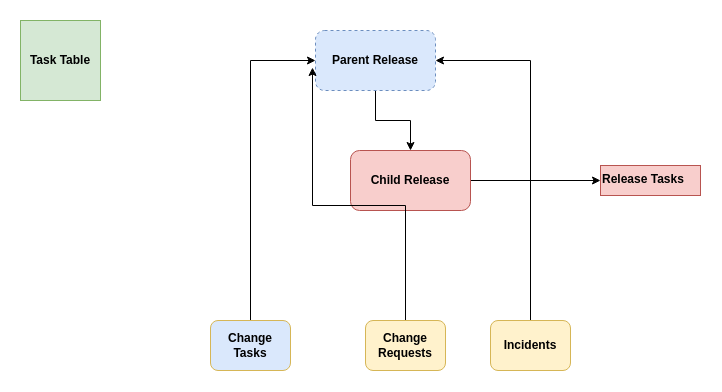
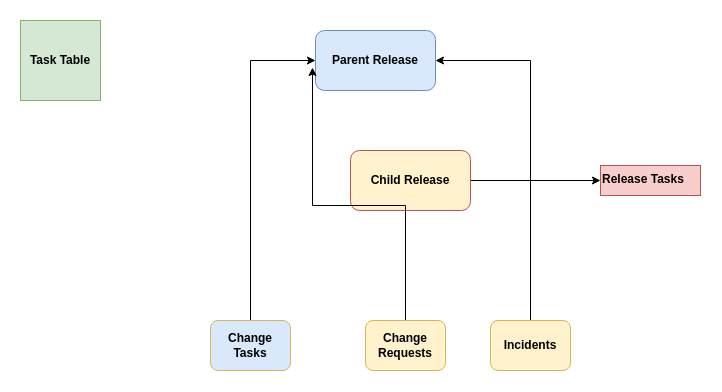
- <mxCell id="3" value="&lt;b&gt;Parent Release&lt;br&gt;&lt;/b&gt;" style="rounded=1;whiteSpace=wrap;html=1;fillColor=#dae8fc;strokeColor=#6c8ebf;dashed=1;" vertex="1" parent="1"><mxGeometry x="315" y="30" width="120" height="60" as="geometry" /></mxCell>
+ <mxCell id="3" value="&lt;b&gt;Parent Release&lt;br&gt;&lt;/b&gt;" style="rounded=1;whiteSpace=wrap;html=1;fillColor=#dae8fc;strokeColor=#6c8ebf;" vertex="1" parent="1"><mxGeometry x="315" y="30" width="120" height="60" as="geometry" /></mxCell>
- <mxCell id="2" style="edgeStyle=orthogonalEdgeStyle;rounded=0;orthogonalLoop=1;jettySize=auto;html=1;exitX=0.5;exitY=1;exitDx=0;exitDy=0;" edge="1" parent="1" source="3" target="5"><mxGeometry relative="1" as="geometry" /></mxCell>
- <mxCell id="5" value="&lt;b&gt;Child Release&lt;/b&gt;" style="rounded=1;whiteSpace=wrap;html=1;fillColor=#f8cecc;strokeColor=#b85450;" vertex="1" parent="1"><mxGeometry x="350" y="150" width="120" height="60" as="geometry" /></mxCell>
+ <mxCell id="5" value="&lt;b&gt;Child Release&lt;/b&gt;" style="rounded=1;whiteSpace=wrap;html=1;fillColor=#fff2cc;strokeColor=#b85450;" vertex="1" parent="1"><mxGeometry x="350" y="150" width="120" height="60" as="geometry" /></mxCell>
